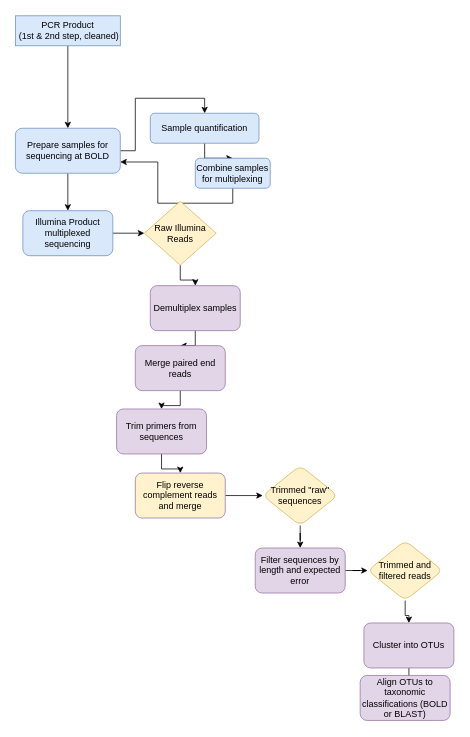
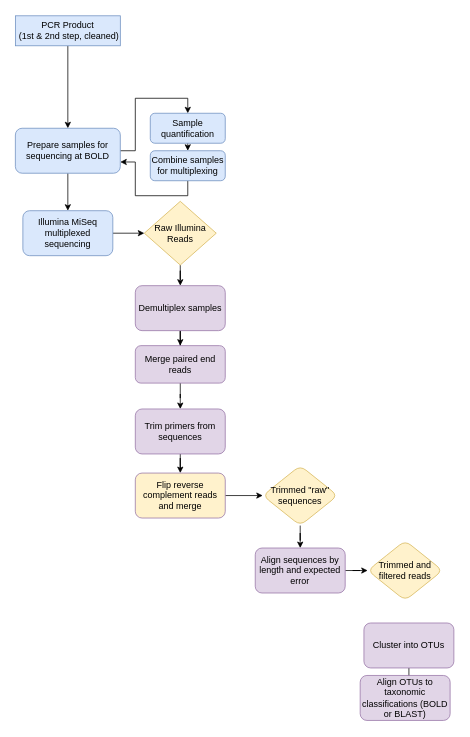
- <mxCell id="8" value="Sample quantification" style="whiteSpace=wrap;html=1;rounded=1;fillColor=#dae8fc;strokeColor=#6c8ebf;" vertex="1" parent="1"><mxGeometry x="200" y="150" width="145" height="40" as="geometry" /></mxCell>
+ <mxCell id="8" value="Sample quantification" style="whiteSpace=wrap;html=1;rounded=1;fillColor=#dae8fc;strokeColor=#6c8ebf;" vertex="1" parent="1"><mxGeometry x="200" y="150" width="100" height="40" as="geometry" /></mxCell>
- <mxCell id="12" value="Combine samples for multiplexing" style="rounded=1;whiteSpace=wrap;html=1;fillColor=#dae8fc;strokeColor=#6c8ebf;" vertex="1" parent="1"><mxGeometry x="260" y="210" width="100" height="40" as="geometry" /></mxCell>
+ <mxCell id="12" value="Combine samples for multiplexing" style="rounded=1;whiteSpace=wrap;html=1;fillColor=#dae8fc;strokeColor=#6c8ebf;" vertex="1" parent="1"><mxGeometry x="200" y="200" width="100" height="40" as="geometry" /></mxCell>
- <mxCell id="10" value="Illumina Product multiplexed sequencing" style="whiteSpace=wrap;html=1;rounded=1;fillColor=#dae8fc;strokeColor=#6c8ebf;" vertex="1" parent="1"><mxGeometry x="30" y="280" width="120" height="60" as="geometry" /></mxCell>
+ <mxCell id="10" value="Illumina MiSeq multiplexed sequencing" style="whiteSpace=wrap;html=1;rounded=1;fillColor=#dae8fc;strokeColor=#6c8ebf;" vertex="1" parent="1"><mxGeometry x="30" y="280" width="120" height="60" as="geometry" /></mxCell>
- <mxCell id="14" value="Demultiplex samples" style="whiteSpace=wrap;html=1;rounded=1;fillColor=#e1d5e7;strokeColor=#9673a6;" vertex="1" parent="1"><mxGeometry x="200" y="380" width="120" height="60" as="geometry" /></mxCell>
+ <mxCell id="14" value="Demultiplex samples" style="whiteSpace=wrap;html=1;rounded=1;fillColor=#e1d5e7;strokeColor=#9673a6;" vertex="1" parent="1"><mxGeometry x="180" y="380" width="120" height="60" as="geometry" /></mxCell>
- <mxCell id="16" value="Merge paired end reads" style="whiteSpace=wrap;html=1;rounded=1;fillColor=#e1d5e7;strokeColor=#9673a6;" vertex="1" parent="1"><mxGeometry x="180" y="460" width="120" height="60" as="geometry" /></mxCell>
+ <mxCell id="16" value="Merge paired end reads" style="whiteSpace=wrap;html=1;rounded=1;fillColor=#e1d5e7;strokeColor=#9673a6;" vertex="1" parent="1"><mxGeometry x="180" y="460" width="120" height="50" as="geometry" /></mxCell>
- <mxCell id="18" value="Trim primers from sequences" style="whiteSpace=wrap;html=1;rounded=1;fillColor=#e1d5e7;strokeColor=#9673a6;" vertex="1" parent="1"><mxGeometry x="155" y="544.5" width="120" height="60" as="geometry" /></mxCell>
+ <mxCell id="18" value="Trim primers from sequences" style="whiteSpace=wrap;html=1;rounded=1;fillColor=#e1d5e7;strokeColor=#9673a6;" vertex="1" parent="1"><mxGeometry x="180" y="544.5" width="120" height="60" as="geometry" /></mxCell>
- <mxCell id="26" value="Filter sequences by length and expected error" style="whiteSpace=wrap;html=1;rounded=1;strokeColor=#9673a6;fillColor=#e1d5e7;" vertex="1" parent="1"><mxGeometry x="340" y="730" width="120" height="60" as="geometry" /></mxCell>
+ <mxCell id="26" value="Align sequences by length and expected error" style="whiteSpace=wrap;html=1;rounded=1;strokeColor=#9673a6;fillColor=#e1d5e7;" vertex="1" parent="1"><mxGeometry x="340" y="730" width="120" height="60" as="geometry" /></mxCell>
- <mxCell id="27" value="" style="edgeStyle=orthogonalEdgeStyle;rounded=0;orthogonalLoop=1;jettySize=auto;html=1;" edge="1" parent="1" source="28" target="30"><mxGeometry relative="1" as="geometry" /></mxCell>
